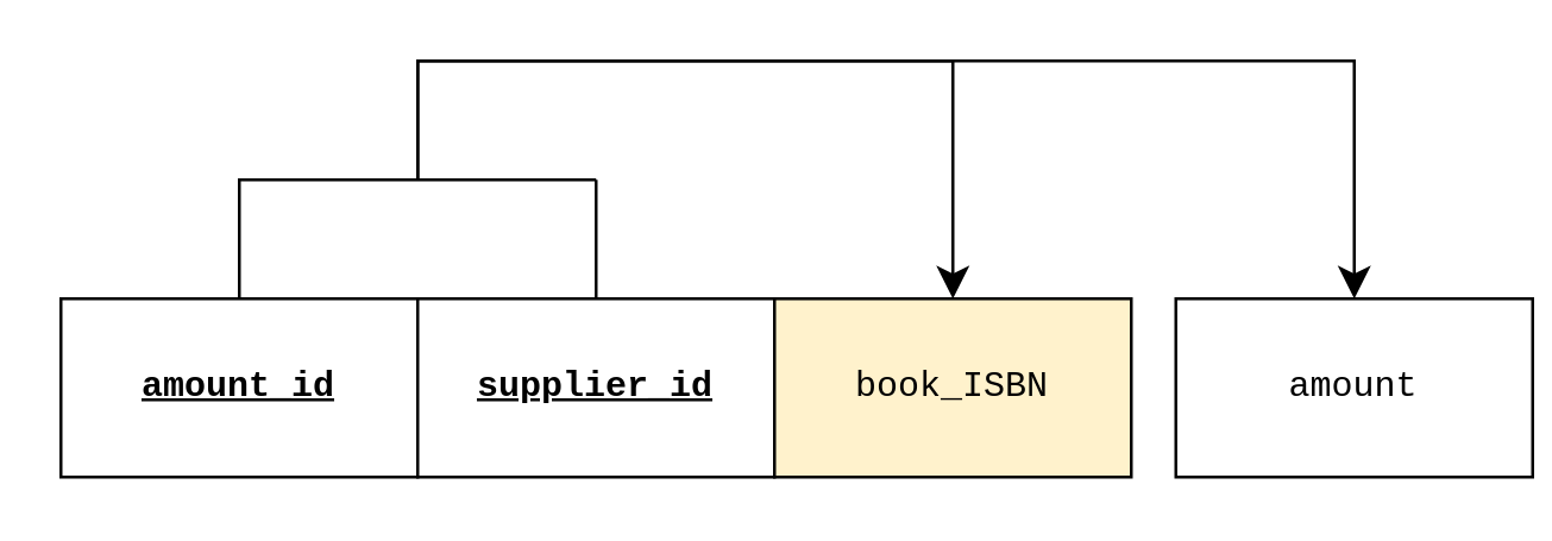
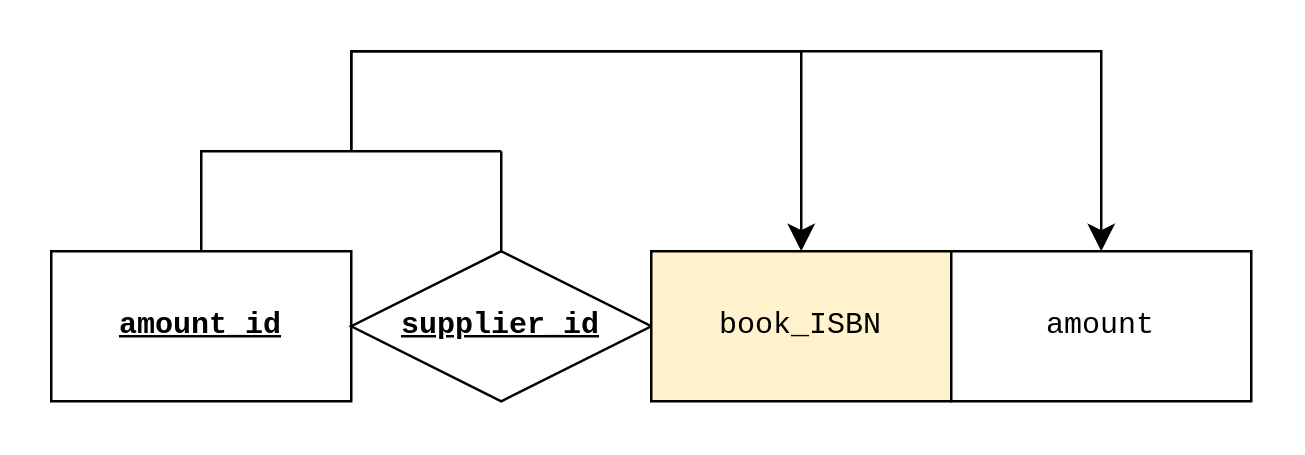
- <mxCell id="3" value="supplier_id" style="rounded=0;whiteSpace=wrap;html=1;fontStyle=5;fontFamily=Courier New;labelBackgroundColor=none;" vertex="1" parent="1"><mxGeometry x="140" y="100" width="120" height="60" as="geometry" /></mxCell>
+ <mxCell id="3" value="supplier_id" style="rhombus;whiteSpace=wrap;html=1;fontStyle=5;fontFamily=Courier New;labelBackgroundColor=none;" vertex="1" parent="1"><mxGeometry x="140" y="100" width="120" height="60" as="geometry" /></mxCell>
- <mxCell id="5" value="amount" style="rounded=0;whiteSpace=wrap;html=1;fontFamily=Courier New;labelBackgroundColor=none;" vertex="1" parent="1"><mxGeometry x="395" y="100" width="120" height="60" as="geometry" /></mxCell>
+ <mxCell id="5" value="amount" style="rounded=0;whiteSpace=wrap;html=1;fontFamily=Courier New;labelBackgroundColor=none;" vertex="1" parent="1"><mxGeometry x="380" y="100" width="120" height="60" as="geometry" /></mxCell>
